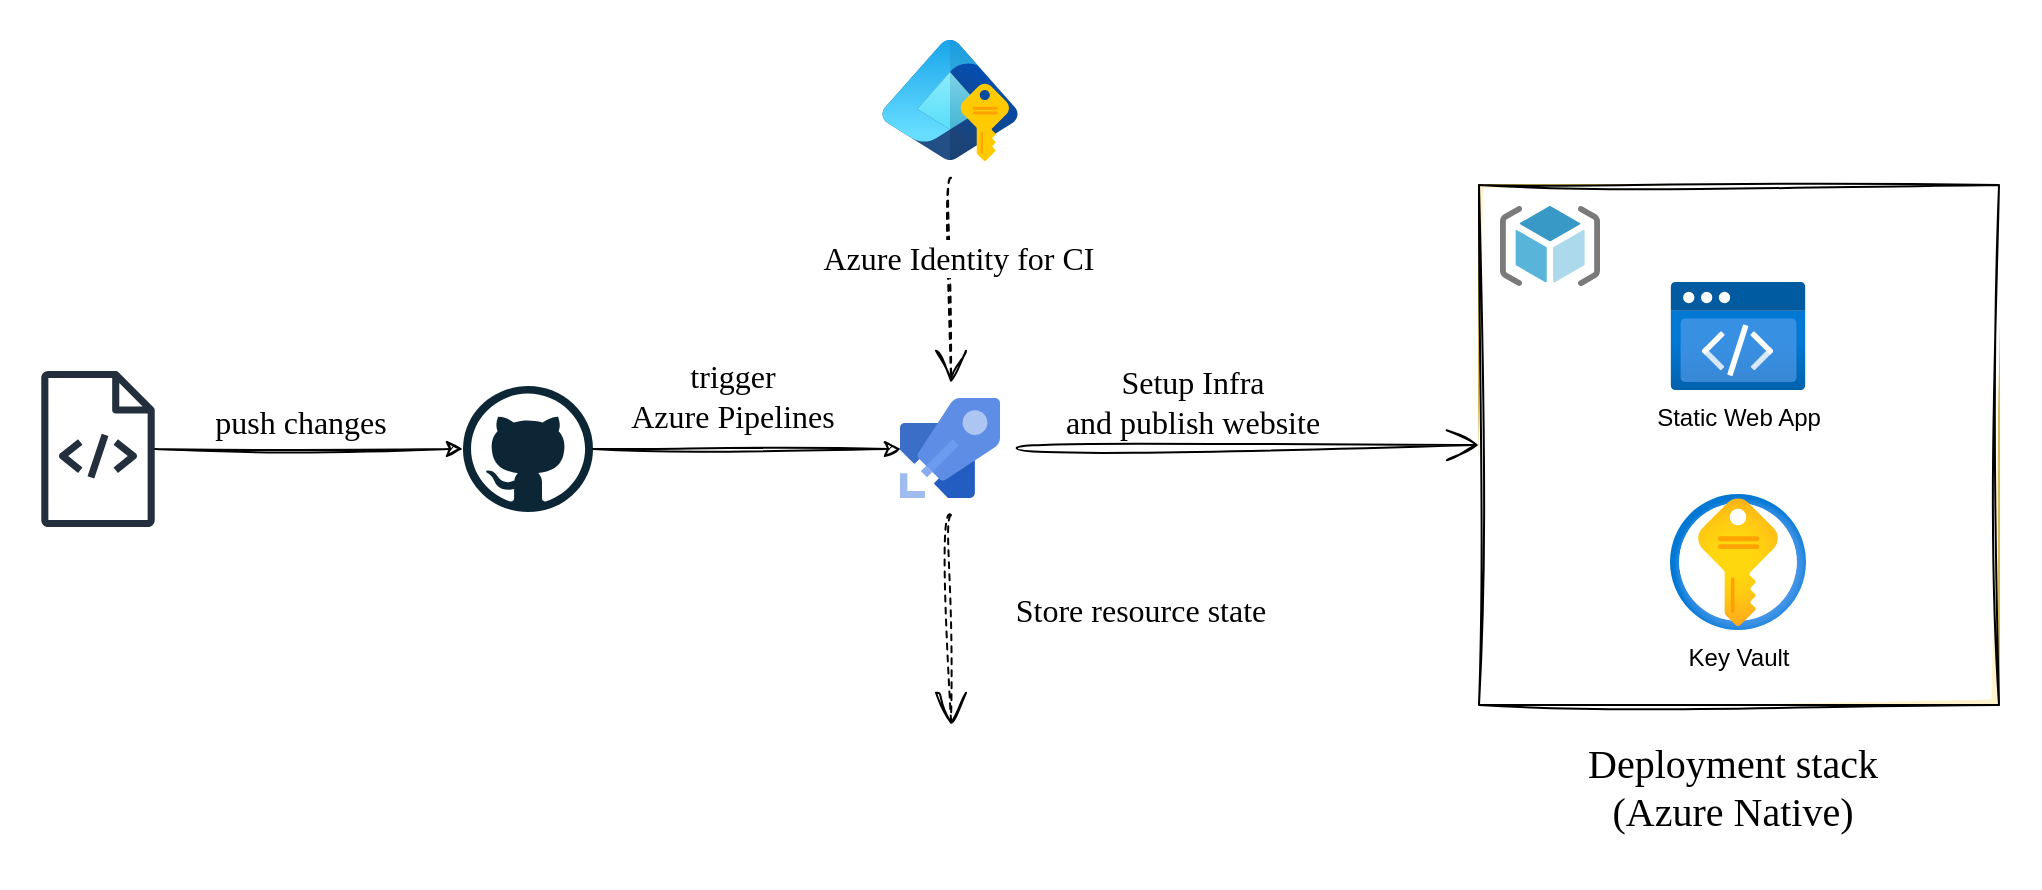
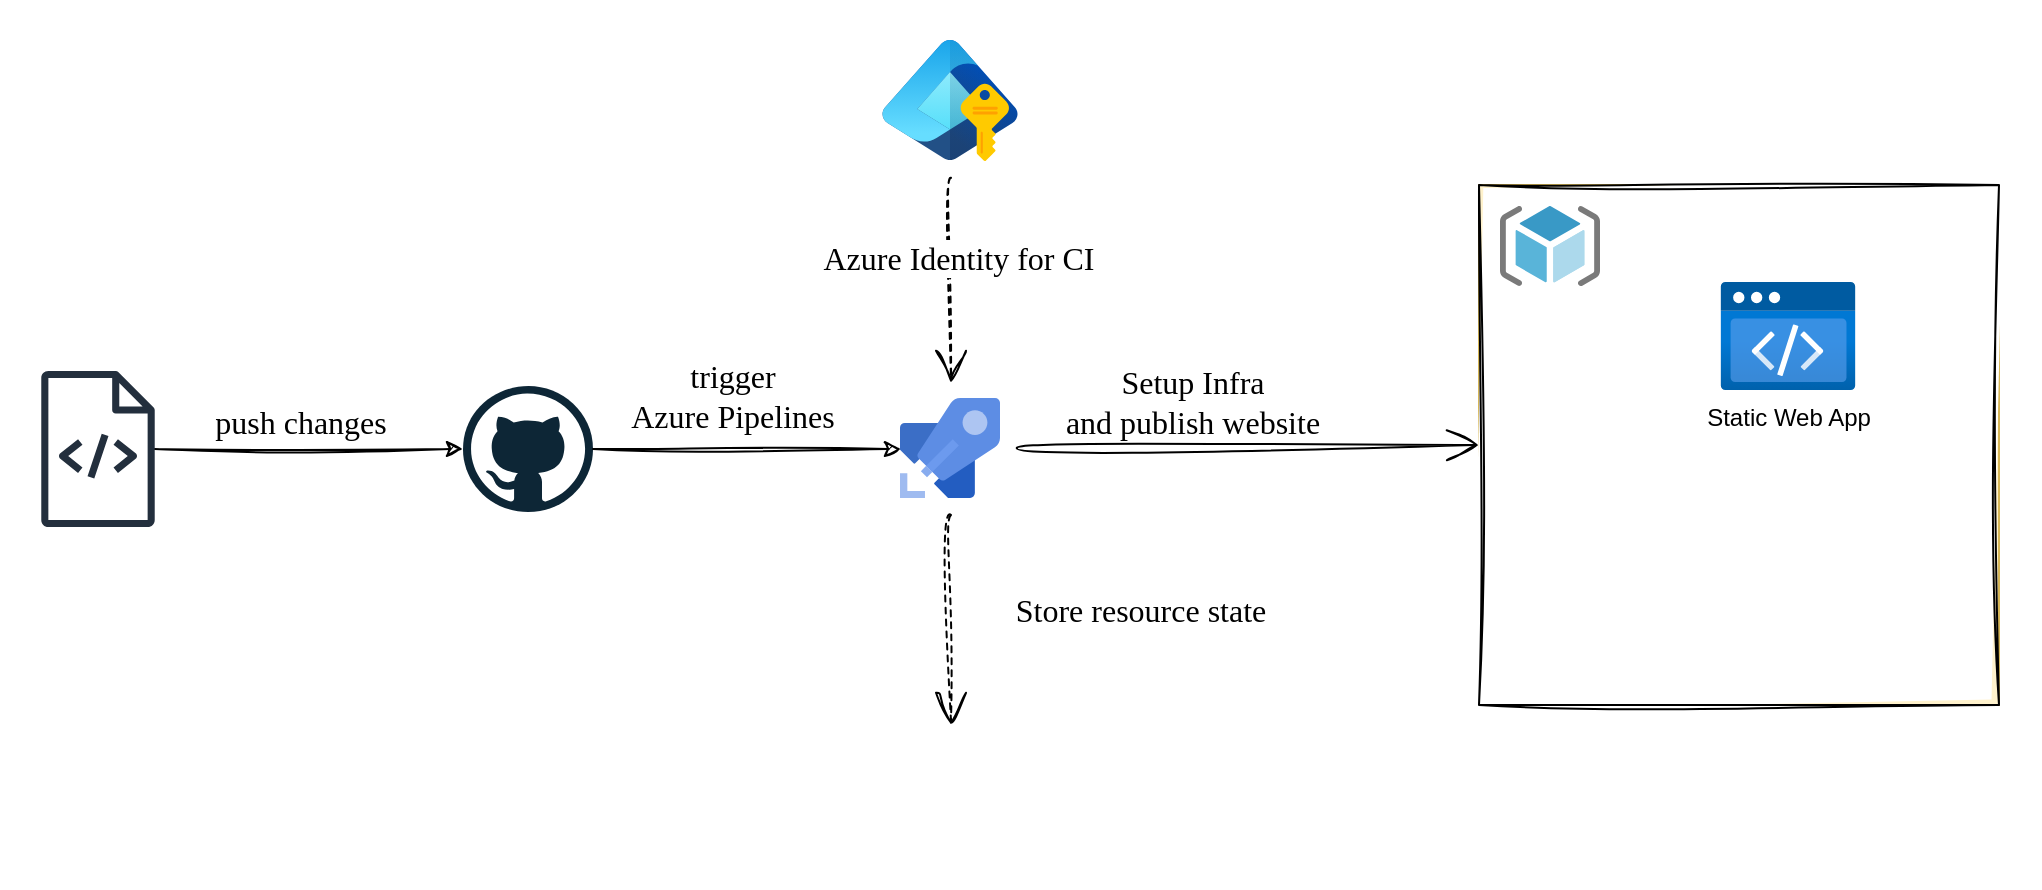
- <mxCell id="20" value="Static Web App" style="image;aspect=fixed;html=1;points=[];align=center;fontSize=12;image=img/lib/azure2/preview/Static_Apps.svg;sketch=1;curveFitting=1;jiggle=2;" parent="18" vertex="1"><mxGeometry x="96" y="49" width="68" height="54" as="geometry" /></mxCell>
+ <mxCell id="20" value="Static Web App" style="image;aspect=fixed;html=1;points=[];align=center;fontSize=12;image=img/lib/azure2/preview/Static_Apps.svg;sketch=1;curveFitting=1;jiggle=2;" parent="18" vertex="1"><mxGeometry x="121" y="49" width="68" height="54" as="geometry" /></mxCell>
- <mxCell id="21" value="Key Vault" style="image;aspect=fixed;html=1;points=[];align=center;fontSize=12;image=img/lib/azure2/security/Key_Vaults.svg;sketch=1;curveFitting=1;jiggle=2;" parent="18" vertex="1"><mxGeometry x="96" y="155" width="68" height="68" as="geometry" /></mxCell>
- <mxCell id="23" value="Deployment stack&lt;br&gt;(Azure Native)" style="text;html=1;align=center;verticalAlign=middle;resizable=0;points=[];autosize=1;strokeColor=none;fillColor=none;fontSize=20;fontFamily=Architects Daughter;fontSource=https%3A%2F%2Ffonts.googleapis.com%2Fcss%3Ffamily%3DArchitects%2BDaughter;" vertex="1" parent="17"><mxGeometry x="34.5" y="271" width="184" height="60" as="geometry" /></mxCell>
